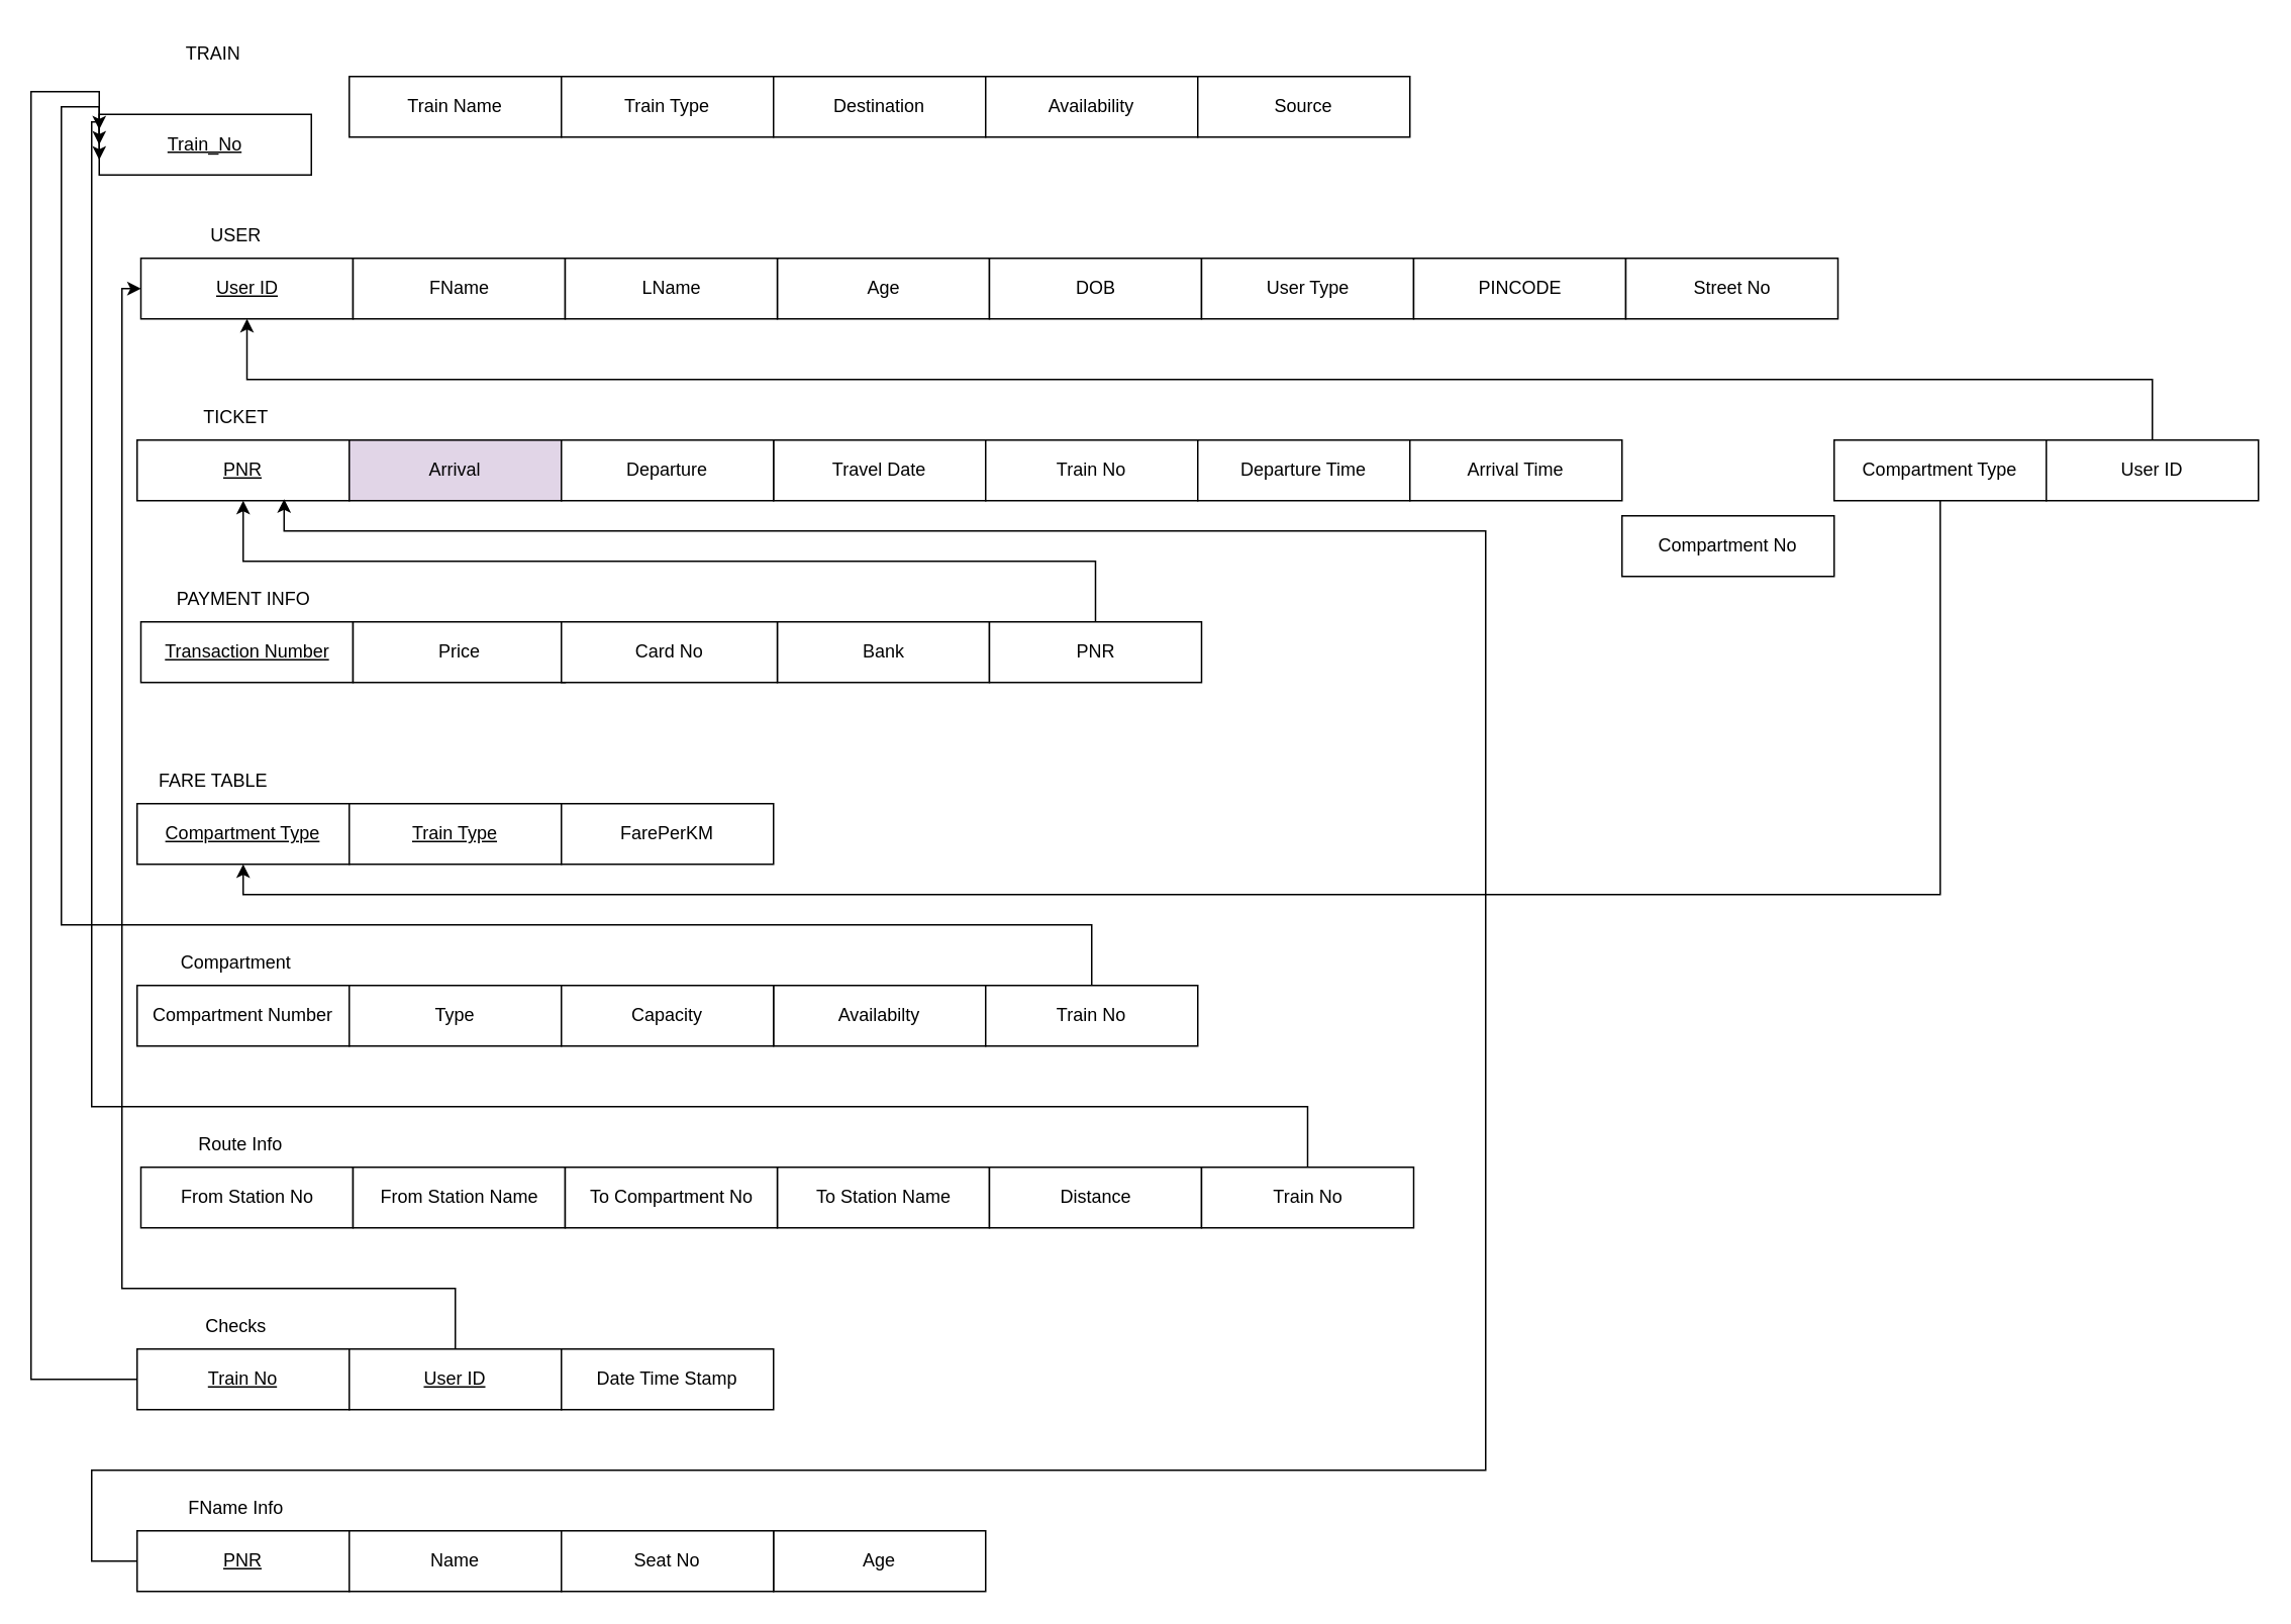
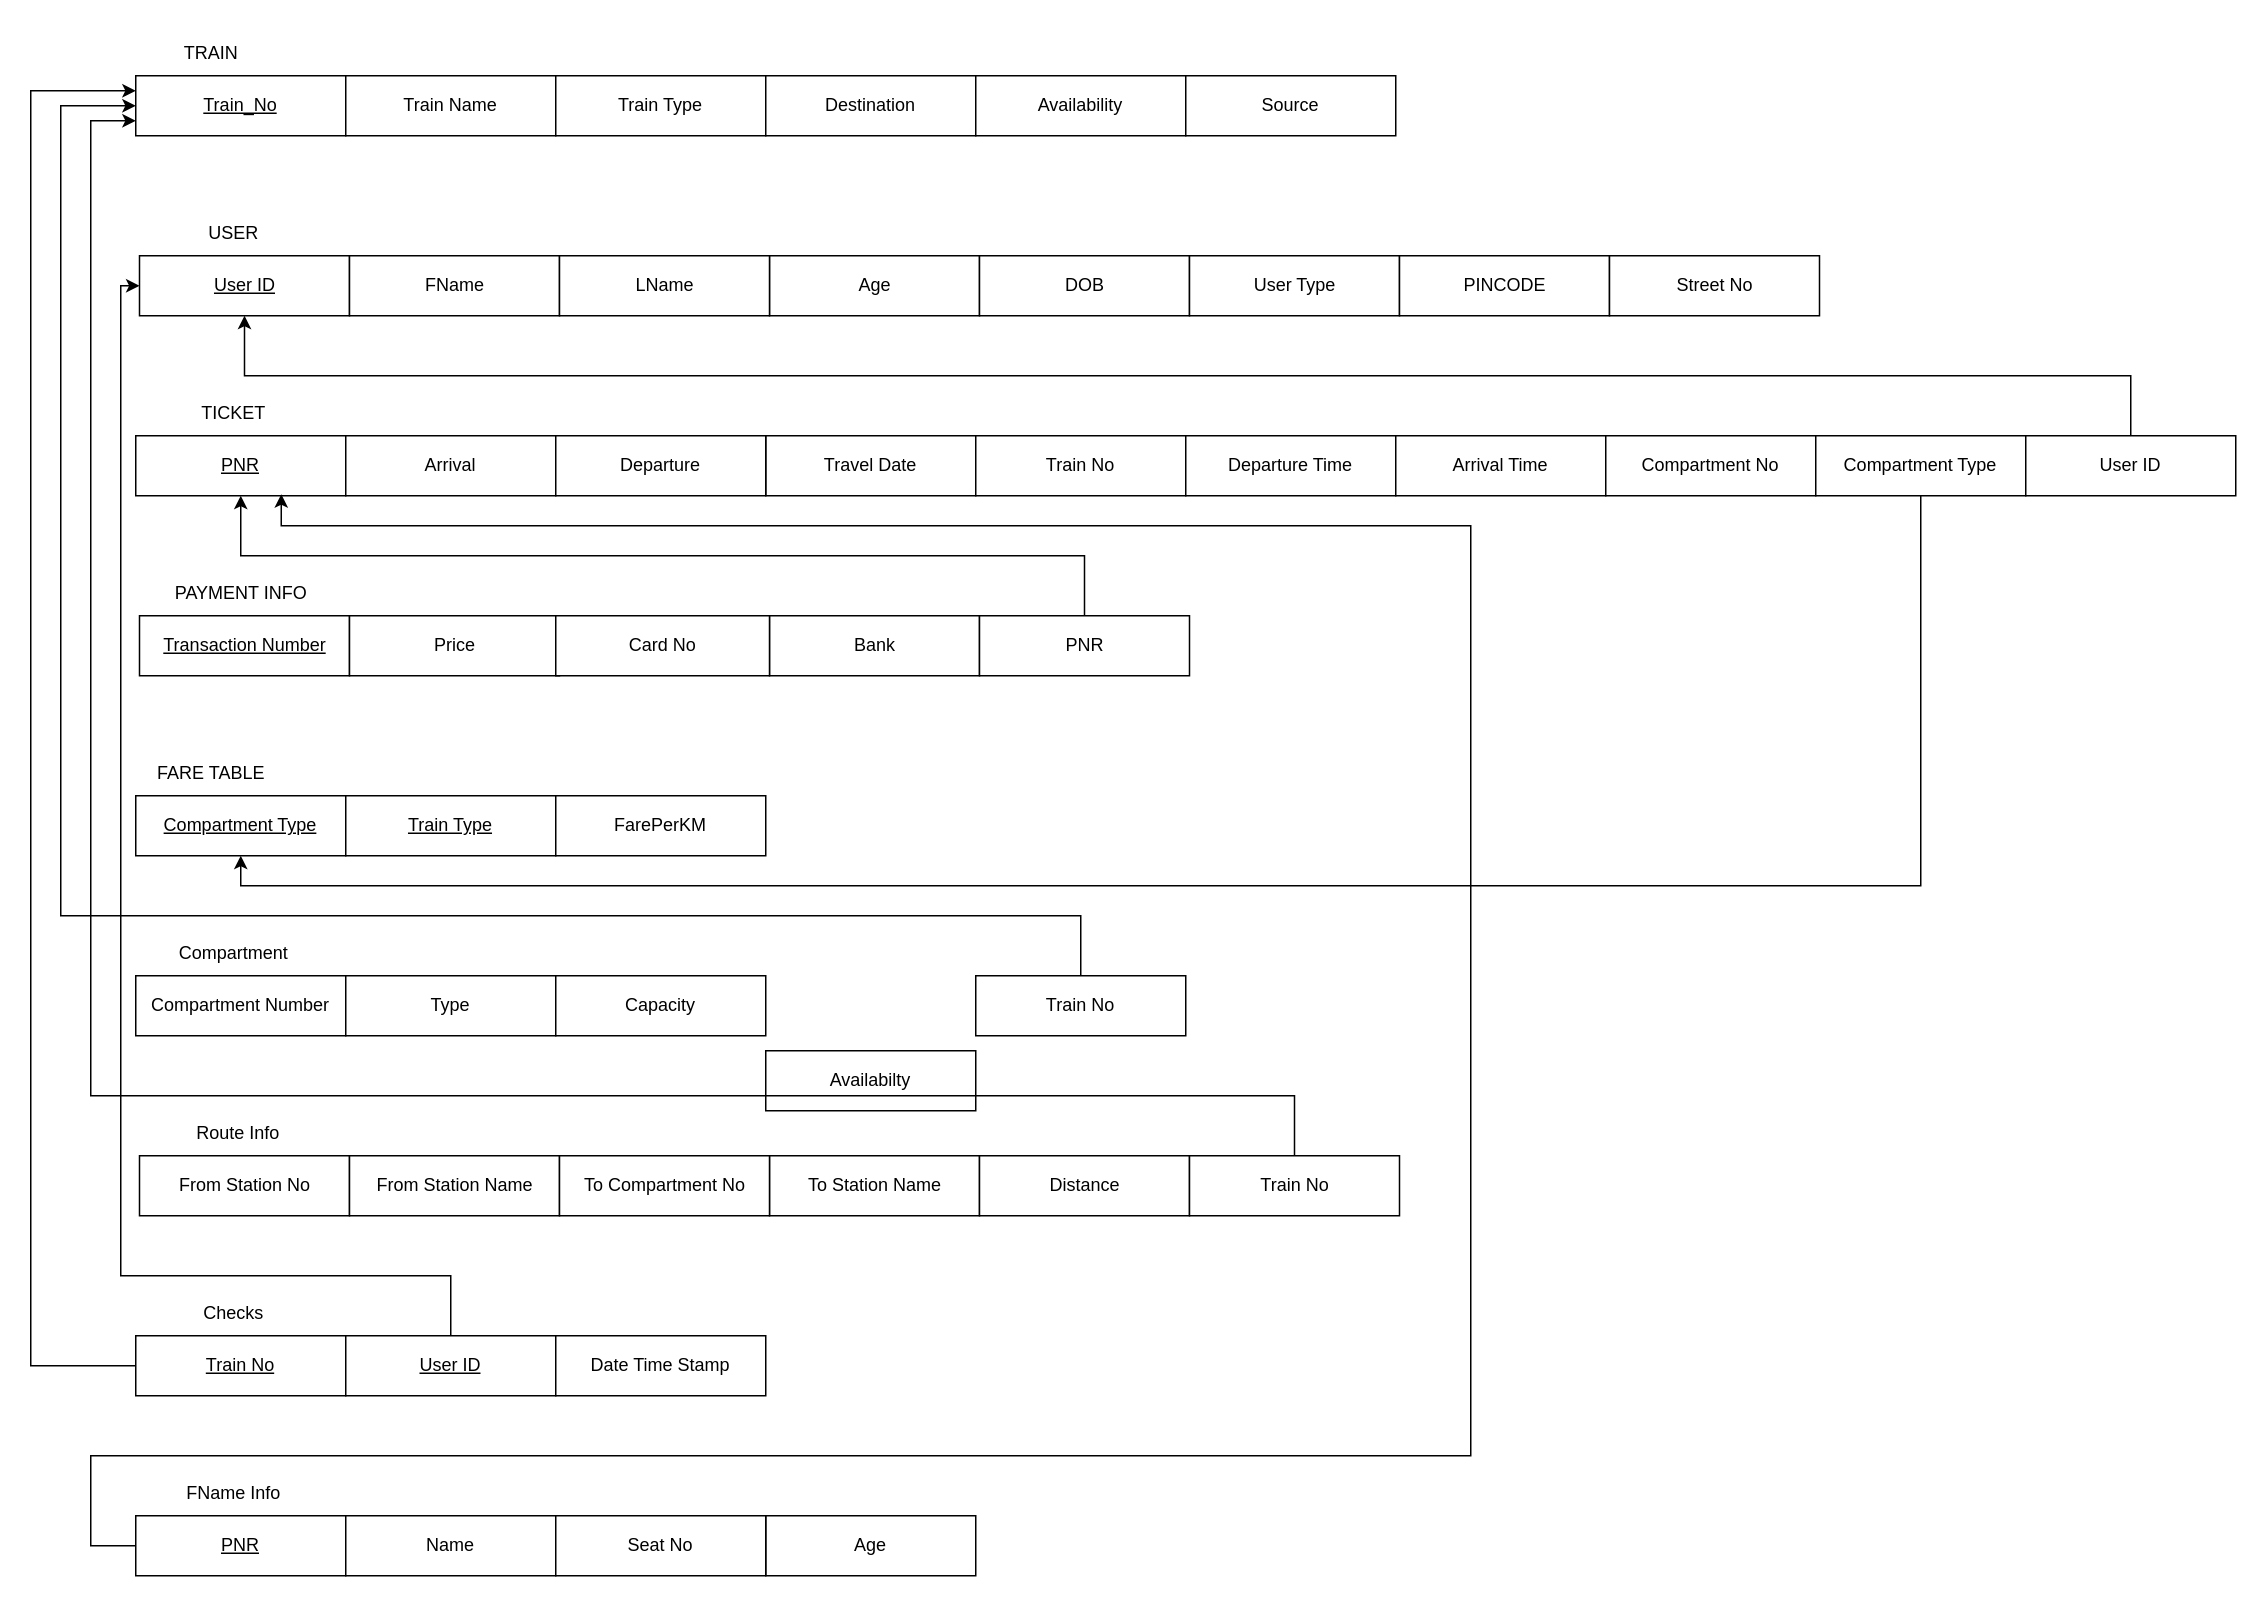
- <mxCell id="2" value="&lt;u&gt;Train_No&lt;/u&gt;" style="whiteSpace=wrap;html=1;align=center;" parent="1" vertex="1"><mxGeometry x="65" y="75" width="140" height="40" as="geometry" /></mxCell>
+ <mxCell id="2" value="&lt;u&gt;Train_No&lt;/u&gt;" style="whiteSpace=wrap;html=1;align=center;" parent="1" vertex="1"><mxGeometry x="90" y="50" width="140" height="40" as="geometry" /></mxCell>
- <mxCell id="19" value="Arrival" style="whiteSpace=wrap;html=1;align=center;fillColor=#e1d5e7;" parent="1" vertex="1"><mxGeometry x="230" y="290" width="140" height="40" as="geometry" /></mxCell>
+ <mxCell id="19" value="Arrival" style="whiteSpace=wrap;html=1;align=center;" parent="1" vertex="1"><mxGeometry x="230" y="290" width="140" height="40" as="geometry" /></mxCell>
- <mxCell id="24" value="Compartment No" style="whiteSpace=wrap;html=1;align=center;" parent="1" vertex="1"><mxGeometry x="1070" y="340" width="140" height="40" as="geometry" /></mxCell>
+ <mxCell id="24" value="Compartment No" style="whiteSpace=wrap;html=1;align=center;" parent="1" vertex="1"><mxGeometry x="1070" y="290" width="140" height="40" as="geometry" /></mxCell>
- <mxCell id="40" value="Availabilty" style="whiteSpace=wrap;html=1;align=center;" parent="1" vertex="1"><mxGeometry x="510" y="650" width="140" height="40" as="geometry" /></mxCell>
+ <mxCell id="40" value="Availabilty" style="whiteSpace=wrap;html=1;align=center;" parent="1" vertex="1"><mxGeometry x="510" y="700" width="140" height="40" as="geometry" /></mxCell>
